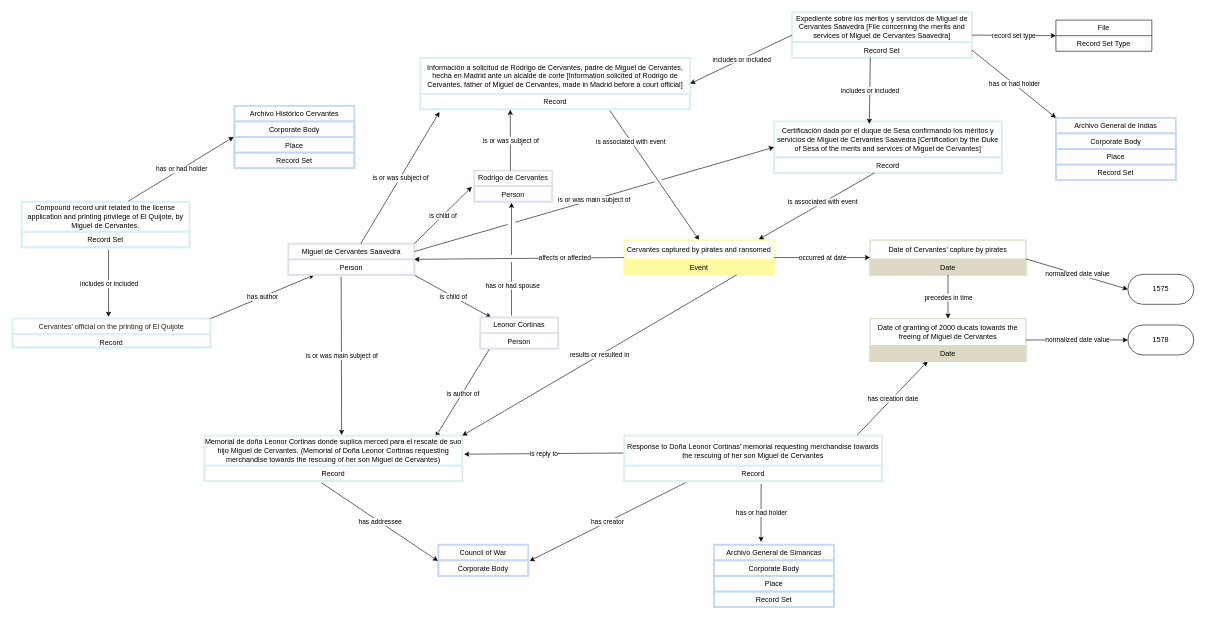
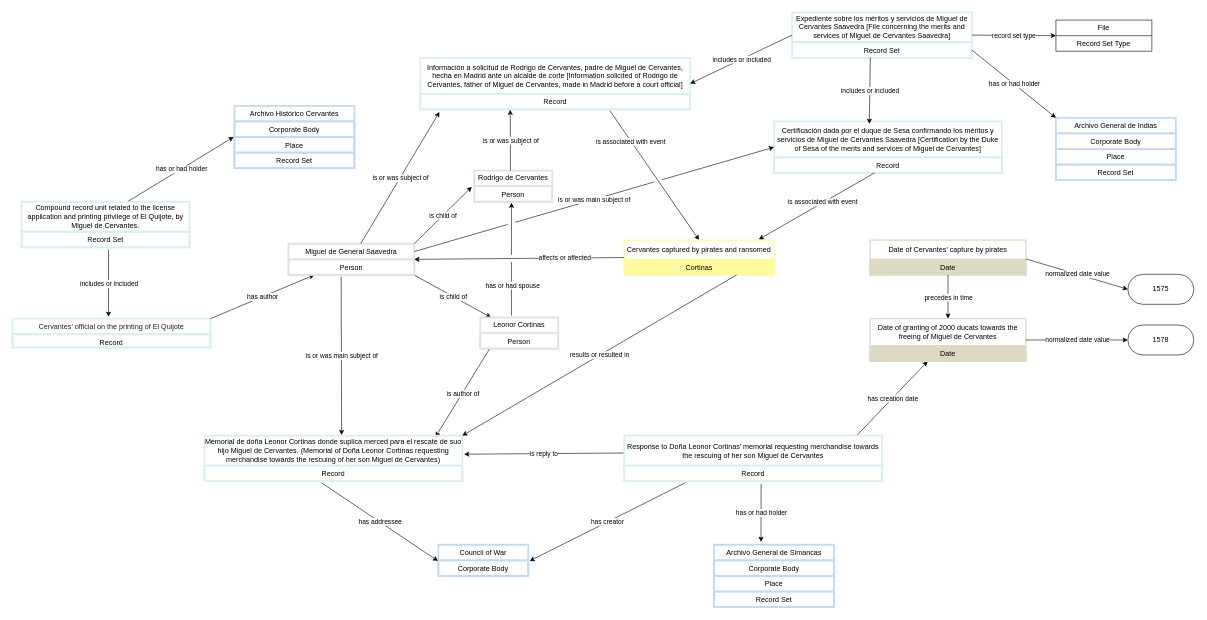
- <mxCell id="8" value="Miguel de Cervantes Saavedra" style="swimlane;fontStyle=0;childLayout=stackLayout;horizontal=1;startSize=26;strokeColor=#E5DFEC;strokeWidth=3;fillColor=none;horizontalStack=0;resizeParent=1;resizeParentMax=0;resizeLast=0;collapsible=1;marginBottom=0;whiteSpace=wrap;html=1;" parent="1" vertex="1"><mxGeometry x="480" y="406" width="210" height="52" as="geometry" /></mxCell>
+ <mxCell id="8" value="Miguel de General Saavedra" style="swimlane;fontStyle=0;childLayout=stackLayout;horizontal=1;startSize=26;strokeColor=#E5DFEC;strokeWidth=3;fillColor=none;horizontalStack=0;resizeParent=1;resizeParentMax=0;resizeLast=0;collapsible=1;marginBottom=0;whiteSpace=wrap;html=1;" parent="1" vertex="1"><mxGeometry x="480" y="406" width="210" height="52" as="geometry" /></mxCell>
- <mxCell id="68" value="" style="endArrow=classic;html=1;rounded=0;exitX=1;exitY=0.5;exitDx=0;exitDy=0;entryX=0;entryY=0.5;entryDx=0;entryDy=0;" edge="1" parent="1" source="54" target="60"><mxGeometry relative="1" as="geometry"><mxPoint x="1360" y="456" as="sourcePoint" /><mxPoint x="1520" y="456" as="targetPoint" /></mxGeometry></mxCell>
- <mxCell id="69" value="occurred at date" style="edgeLabel;resizable=0;html=1;;align=center;verticalAlign=middle;" connectable="0" vertex="1" parent="68"><mxGeometry relative="1" as="geometry" /></mxCell>
- <mxCell id="55" value="Event" style="text;strokeColor=#FFFAA0;strokeWidth=2;fillColor=#FFFAA0;align=center;verticalAlign=top;spacingLeft=4;spacingRight=4;overflow=hidden;rotatable=0;points=[[0,0.5],[1,0.5]];portConstraint=eastwest;whiteSpace=wrap;html=1;" vertex="1" parent="54"><mxGeometry y="32" width="250" height="26" as="geometry" /></mxCell>
+ <mxCell id="55" value="Cortinas" style="text;strokeColor=#FFFAA0;strokeWidth=2;fillColor=#FFFAA0;align=center;verticalAlign=top;spacingLeft=4;spacingRight=4;overflow=hidden;rotatable=0;points=[[0,0.5],[1,0.5]];portConstraint=eastwest;whiteSpace=wrap;html=1;" vertex="1" parent="54"><mxGeometry y="32" width="250" height="26" as="geometry" /></mxCell>
